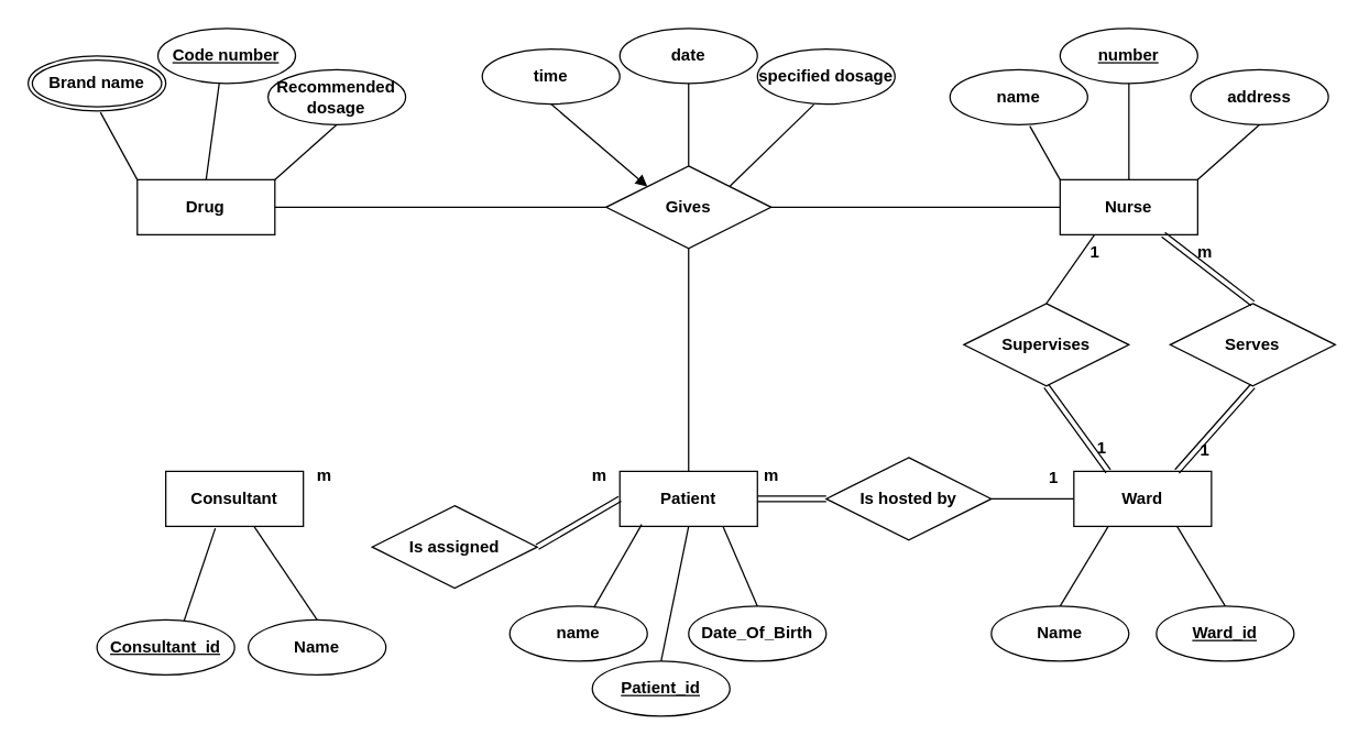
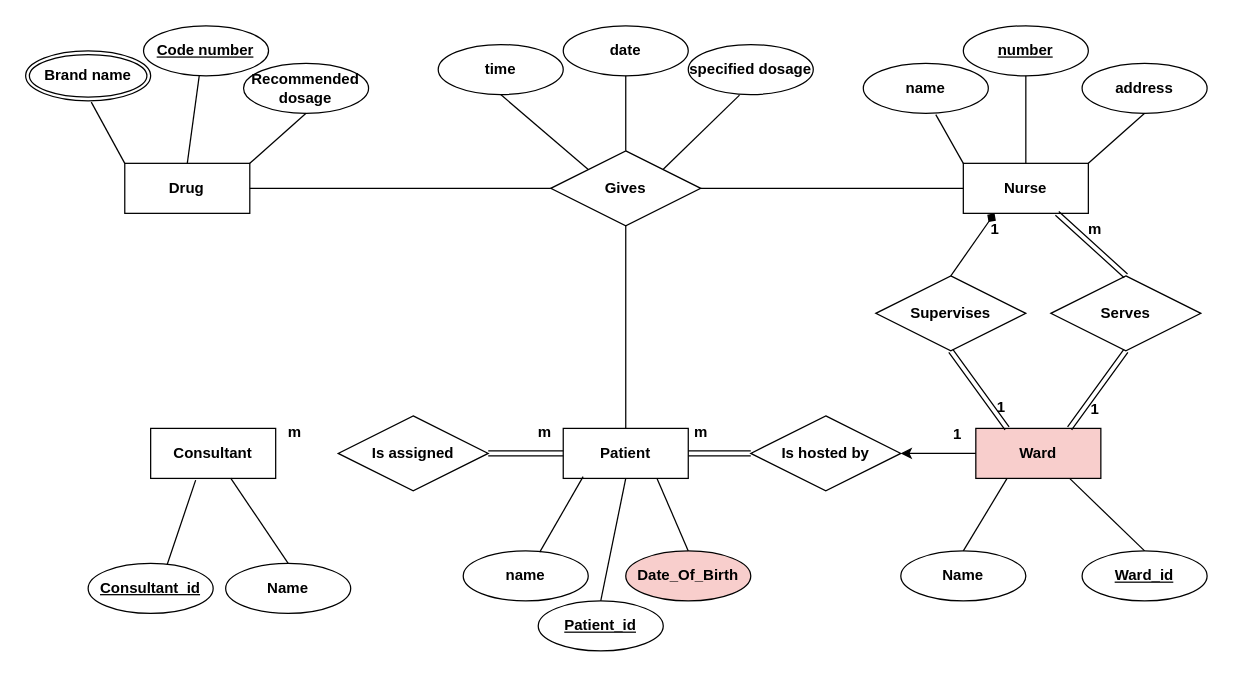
- <mxCell id="53" value="" style="endArrow=block;html=1;rounded=0;entryX=0;entryY=0;entryDx=0;entryDy=0;exitX=0.5;exitY=1;exitDx=0;exitDy=0;" edge="1" parent="1" source="52" target="44"><mxGeometry relative="1" as="geometry"><mxPoint x="435" y="69" as="sourcePoint" /><mxPoint x="480" y="145" as="targetPoint" /></mxGeometry></mxCell>
+ <mxCell id="53" value="" style="endArrow=none;html=1;rounded=0;entryX=0;entryY=0;entryDx=0;entryDy=0;exitX=0.5;exitY=1;exitDx=0;exitDy=0;" edge="1" parent="1" source="52" target="44"><mxGeometry relative="1" as="geometry"><mxPoint x="435" y="69" as="sourcePoint" /><mxPoint x="480" y="145" as="targetPoint" /></mxGeometry></mxCell>
- <mxCell id="56" value="" style="endArrow=none;html=1;rounded=0;entryX=0.25;entryY=1;entryDx=0;entryDy=0;exitX=0.5;exitY=0;exitDx=0;exitDy=0;" edge="1" parent="1" source="54" target="30"><mxGeometry relative="1" as="geometry"><mxPoint x="590" y="210" as="sourcePoint" /><mxPoint x="750" y="210" as="targetPoint" /></mxGeometry></mxCell>
+ <mxCell id="56" value="" style="endArrow=diamond;html=1;rounded=0;entryX=0.25;entryY=1;entryDx=0;entryDy=0;exitX=0.5;exitY=0;exitDx=0;exitDy=0;" edge="1" parent="1" source="54" target="30"><mxGeometry relative="1" as="geometry"><mxPoint x="590" y="210" as="sourcePoint" /><mxPoint x="750" y="210" as="targetPoint" /></mxGeometry></mxCell>
- <mxCell id="55" value="&lt;b style=&quot;border-color: var(--border-color);&quot;&gt;Serves&lt;/b&gt;" style="shape=rhombus;perimeter=rhombusPerimeter;whiteSpace=wrap;html=1;align=center;" vertex="1" parent="1"><mxGeometry x="850" y="220" width="120" height="60" as="geometry" /></mxCell>
+ <mxCell id="55" value="&lt;b style=&quot;border-color: var(--border-color);&quot;&gt;Serves&lt;/b&gt;" style="shape=rhombus;perimeter=rhombusPerimeter;whiteSpace=wrap;html=1;align=center;" vertex="1" parent="1"><mxGeometry x="840" y="220" width="120" height="60" as="geometry" /></mxCell>
- <mxCell id="21" value="" style="endArrow=none;html=1;rounded=0;entryX=1;entryY=0.5;entryDx=0;entryDy=0;exitX=0;exitY=0.5;exitDx=0;exitDy=0;" edge="1" parent="1" source="11" target="20"><mxGeometry relative="1" as="geometry"><mxPoint x="470" y="510" as="sourcePoint" /><mxPoint x="630" y="510" as="targetPoint" /></mxGeometry></mxCell>
+ <mxCell id="21" value="" style="endArrow=classic;html=1;rounded=0;entryX=1;entryY=0.5;entryDx=0;entryDy=0;exitX=0;exitY=0.5;exitDx=0;exitDy=0;" edge="1" parent="1" source="11" target="20"><mxGeometry relative="1" as="geometry"><mxPoint x="470" y="510" as="sourcePoint" /><mxPoint x="630" y="510" as="targetPoint" /></mxGeometry></mxCell>
- <mxCell id="11" value="&lt;b&gt;Ward&lt;/b&gt;" style="whiteSpace=wrap;html=1;align=center;" parent="1" vertex="1"><mxGeometry x="780" y="342" width="100" height="40" as="geometry" /></mxCell>
+ <mxCell id="11" value="&lt;b&gt;Ward&lt;/b&gt;" style="whiteSpace=wrap;html=1;align=center;fillColor=#f8cecc;" parent="1" vertex="1"><mxGeometry x="780" y="342" width="100" height="40" as="geometry" /></mxCell>
- <mxCell id="26" value="&lt;b&gt;Is assigned&lt;/b&gt;" style="shape=rhombus;perimeter=rhombusPerimeter;whiteSpace=wrap;html=1;align=center;" vertex="1" parent="1"><mxGeometry x="270" y="367" width="120" height="60" as="geometry" /></mxCell>
+ <mxCell id="26" value="&lt;b&gt;Is assigned&lt;/b&gt;" style="shape=rhombus;perimeter=rhombusPerimeter;whiteSpace=wrap;html=1;align=center;" vertex="1" parent="1"><mxGeometry x="270" y="332" width="120" height="60" as="geometry" /></mxCell>
- <mxCell id="17" value="&lt;b&gt;Date_Of_Birth&lt;/b&gt;" style="ellipse;whiteSpace=wrap;html=1;align=center;" vertex="1" parent="1"><mxGeometry x="500" y="440" width="100" height="40" as="geometry" /></mxCell>
+ <mxCell id="17" value="&lt;b&gt;Date_Of_Birth&lt;/b&gt;" style="ellipse;whiteSpace=wrap;html=1;align=center;fillColor=#f8cecc;" vertex="1" parent="1"><mxGeometry x="500" y="440" width="100" height="40" as="geometry" /></mxCell>
- <mxCell id="15" value="&lt;b style=&quot;border-color: var(--border-color);&quot;&gt;Ward_id&lt;/b&gt;" style="ellipse;whiteSpace=wrap;html=1;align=center;fontStyle=4;" parent="1" vertex="1"><mxGeometry x="840" y="440" width="100" height="40" as="geometry" /></mxCell>
+ <mxCell id="15" value="&lt;b style=&quot;border-color: var(--border-color);&quot;&gt;Ward_id&lt;/b&gt;" style="ellipse;whiteSpace=wrap;html=1;align=center;fontStyle=4;" parent="1" vertex="1"><mxGeometry x="865" y="440" width="100" height="40" as="geometry" /></mxCell>
